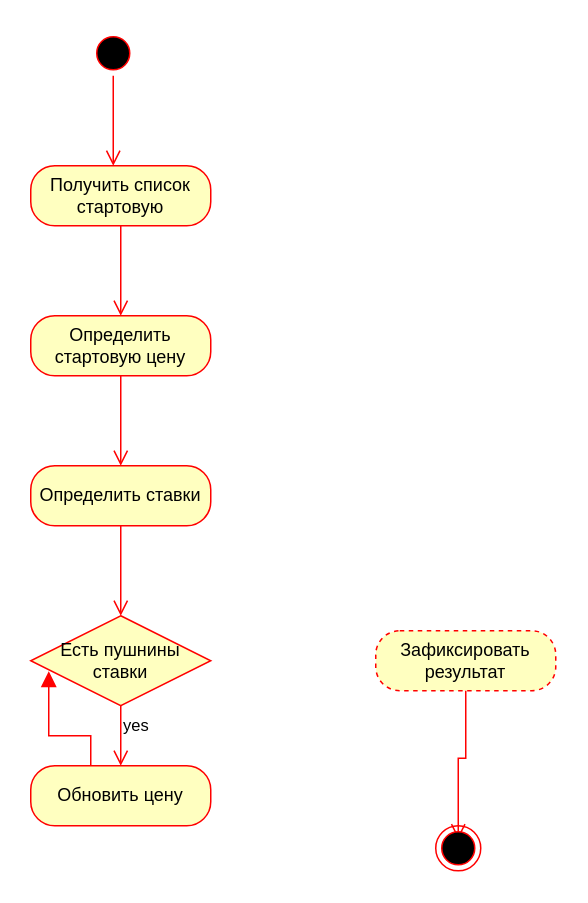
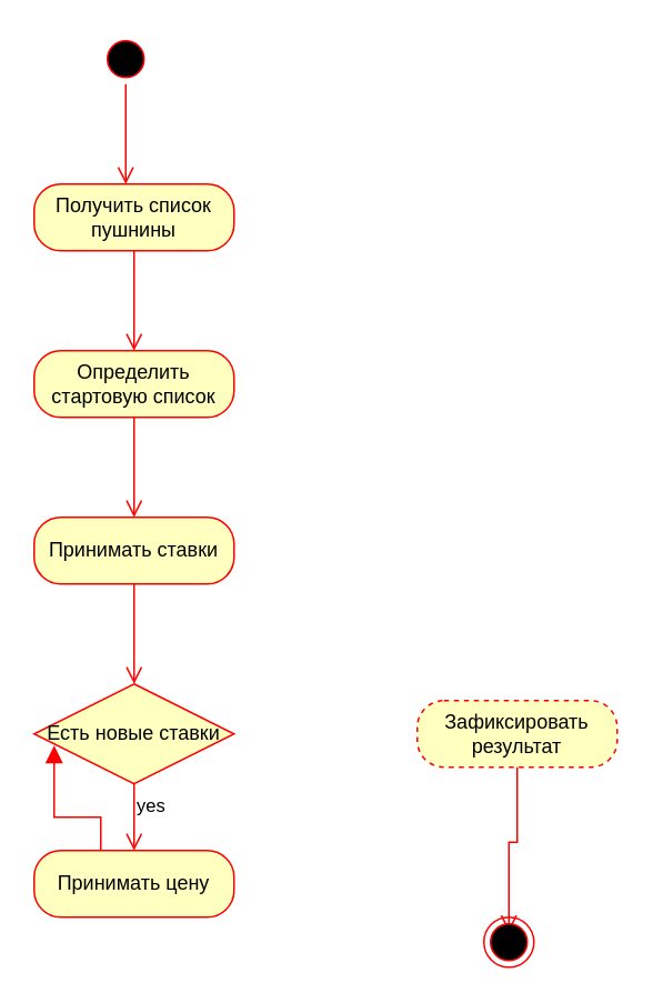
- <mxCell id="4" value="Получить список стартовую" style="rounded=1;whiteSpace=wrap;html=1;arcSize=40;fontColor=#000000;fillColor=#ffffc0;strokeColor=#ff0000;" vertex="1" parent="1"><mxGeometry x="20" y="110" width="120" height="40" as="geometry" /></mxCell>
+ <mxCell id="4" value="Получить список пушнины" style="rounded=1;whiteSpace=wrap;html=1;arcSize=40;fontColor=#000000;fillColor=#ffffc0;strokeColor=#ff0000;" vertex="1" parent="1"><mxGeometry x="20" y="110" width="120" height="40" as="geometry" /></mxCell>
- <mxCell id="6" value="Определить стартовую цену" style="rounded=1;whiteSpace=wrap;html=1;arcSize=40;fontColor=#000000;fillColor=#ffffc0;strokeColor=#ff0000;" vertex="1" parent="1"><mxGeometry x="20" y="210" width="120" height="40" as="geometry" /></mxCell>
+ <mxCell id="6" value="Определить стартовую список" style="rounded=1;whiteSpace=wrap;html=1;arcSize=40;fontColor=#000000;fillColor=#ffffc0;strokeColor=#ff0000;" vertex="1" parent="1"><mxGeometry x="20" y="210" width="120" height="40" as="geometry" /></mxCell>
- <mxCell id="8" value="Определить ставки" style="rounded=1;whiteSpace=wrap;html=1;arcSize=40;fontColor=#000000;fillColor=#ffffc0;strokeColor=#ff0000;" vertex="1" parent="1"><mxGeometry x="20" y="310" width="120" height="40" as="geometry" /></mxCell>
+ <mxCell id="8" value="Принимать ставки" style="rounded=1;whiteSpace=wrap;html=1;arcSize=40;fontColor=#000000;fillColor=#ffffc0;strokeColor=#ff0000;" vertex="1" parent="1"><mxGeometry x="20" y="310" width="120" height="40" as="geometry" /></mxCell>
- <mxCell id="10" value="Есть пушнины ставки" style="rhombus;whiteSpace=wrap;html=1;fontColor=#000000;fillColor=#ffffc0;strokeColor=#ff0000;" vertex="1" parent="1"><mxGeometry x="20" y="410" width="120" height="60" as="geometry" /></mxCell>
+ <mxCell id="10" value="Есть новые ставки" style="rhombus;whiteSpace=wrap;html=1;fontColor=#000000;fillColor=#ffffc0;strokeColor=#ff0000;" vertex="1" parent="1"><mxGeometry x="20" y="410" width="120" height="60" as="geometry" /></mxCell>
- <mxCell id="12" value="Обновить цену" style="rounded=1;whiteSpace=wrap;html=1;arcSize=40;fontColor=#000000;fillColor=#ffffc0;strokeColor=#ff0000;" vertex="1" parent="1"><mxGeometry x="20" y="510" width="120" height="40" as="geometry" /></mxCell>
+ <mxCell id="12" value="Принимать цену" style="rounded=1;whiteSpace=wrap;html=1;arcSize=40;fontColor=#000000;fillColor=#ffffc0;strokeColor=#ff0000;" vertex="1" parent="1"><mxGeometry x="20" y="510" width="120" height="40" as="geometry" /></mxCell>
